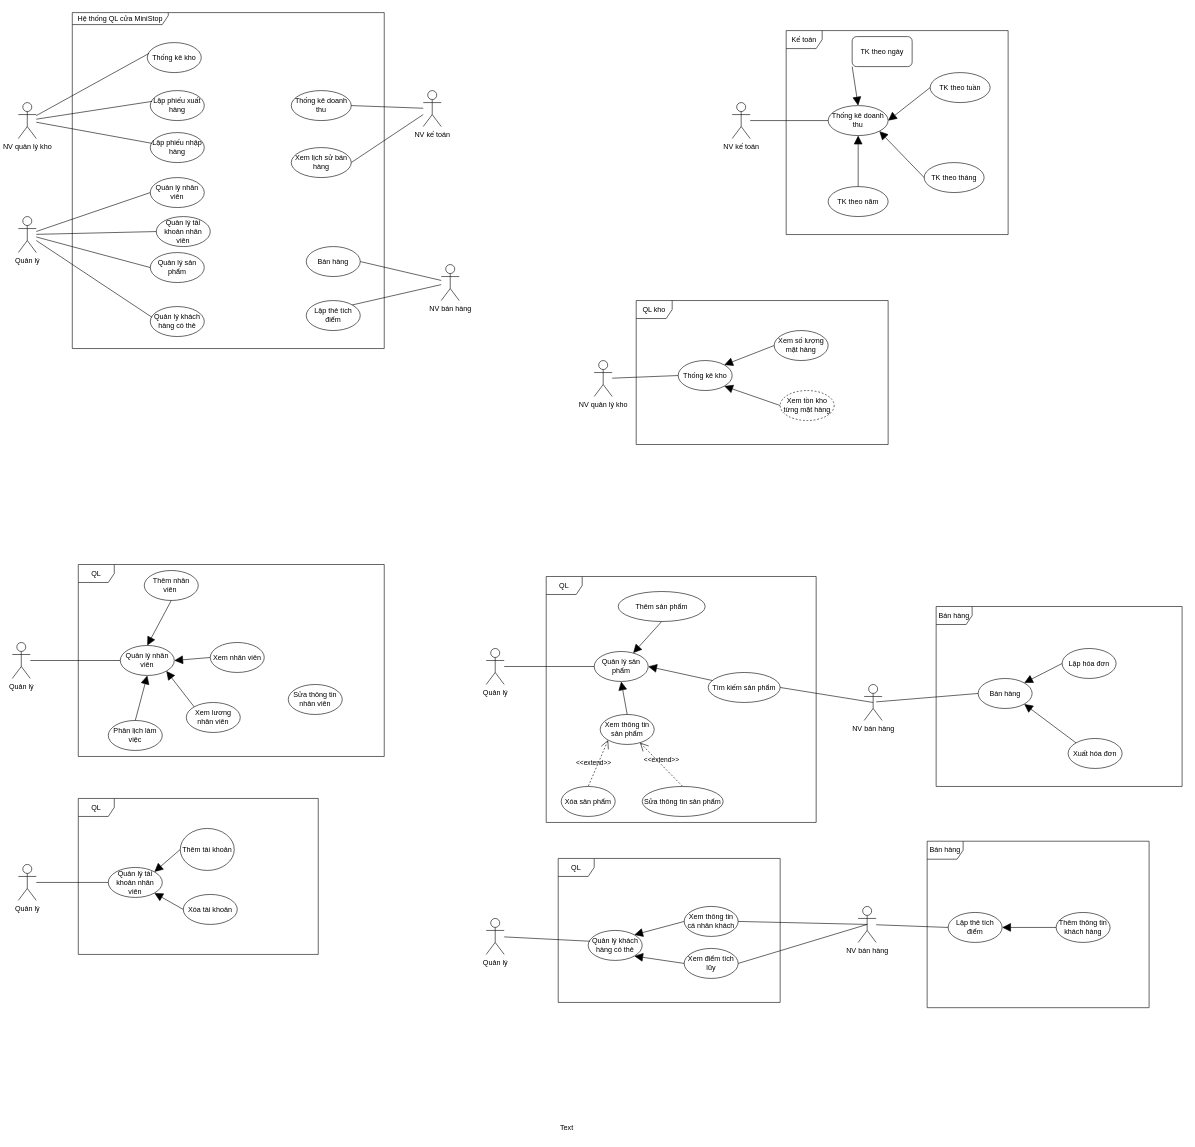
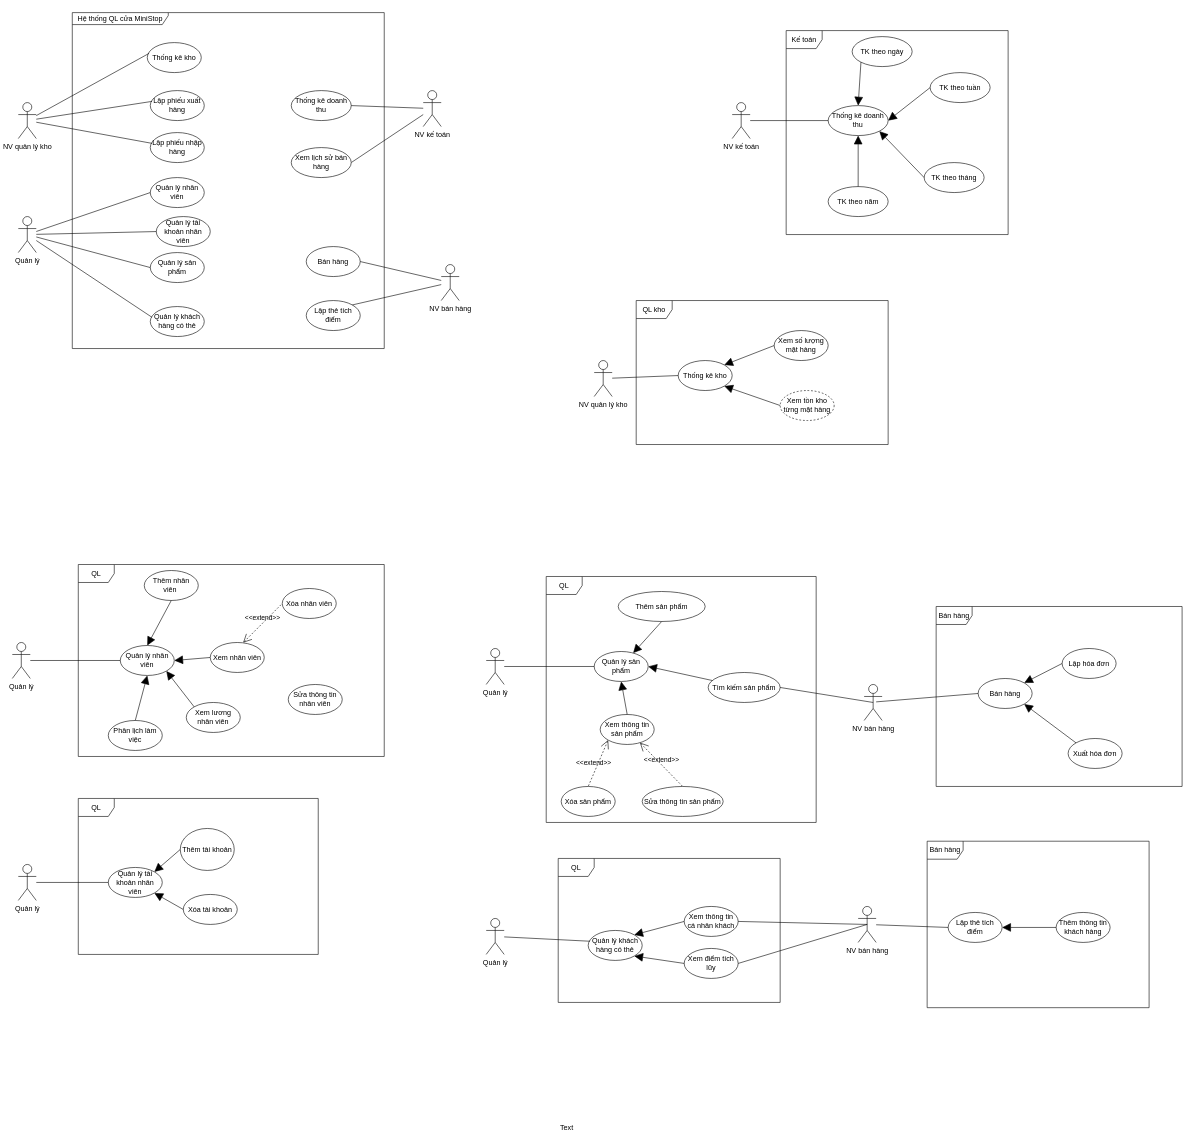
- <mxCell id="78" value="TK theo ngày" style="whiteSpace=wrap;html=1;rounded=1;" vertex="1" parent="1"><mxGeometry x="1420" y="60" width="100" height="50" as="geometry" /></mxCell>
+ <mxCell id="78" value="TK theo ngày" style="ellipse;whiteSpace=wrap;html=1;" vertex="1" parent="1"><mxGeometry x="1420" y="60" width="100" height="50" as="geometry" /></mxCell>
+ <mxCell id="41" value="Xóa nhân viên" style="ellipse;whiteSpace=wrap;html=1;" vertex="1" parent="1"><mxGeometry x="470" y="980" width="90" height="50" as="geometry" /></mxCell>
+ <mxCell id="68" value="&amp;lt;&amp;lt;extend&amp;gt;&amp;gt;" style="edgeStyle=none;html=1;startArrow=open;endArrow=none;startSize=12;verticalAlign=bottom;dashed=1;labelBackgroundColor=none;exitX=0.61;exitY=0.004;exitDx=0;exitDy=0;exitPerimeter=0;entryX=0;entryY=0.5;entryDx=0;entryDy=0;" edge="1" parent="1" source="66" target="41"><mxGeometry width="160" relative="1" as="geometry"><mxPoint x="350" y="1110" as="sourcePoint" /><mxPoint x="510" y="1110" as="targetPoint" /></mxGeometry></mxCell>
